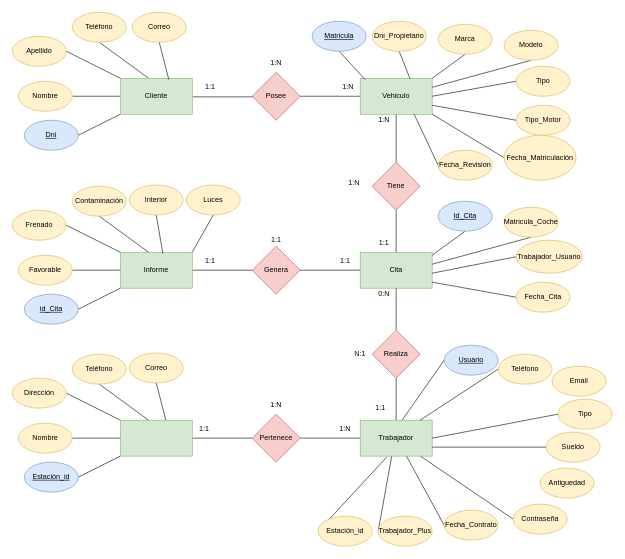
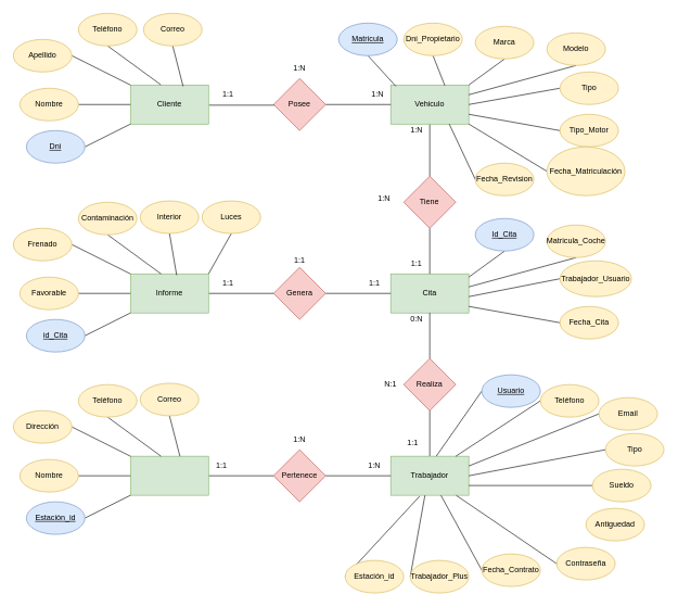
+ <mxCell id="59" value="" style="endArrow=none;html=1;rounded=0;entryX=1;entryY=0.25;entryDx=0;entryDy=0;exitX=0;exitY=0.5;exitDx=0;exitDy=0;" edge="1" parent="1" source="60" target="24"><mxGeometry width="50" height="50" relative="1" as="geometry"><mxPoint x="1036" y="754" as="sourcePoint" /><mxPoint x="760" y="745" as="targetPoint" /></mxGeometry></mxCell>
